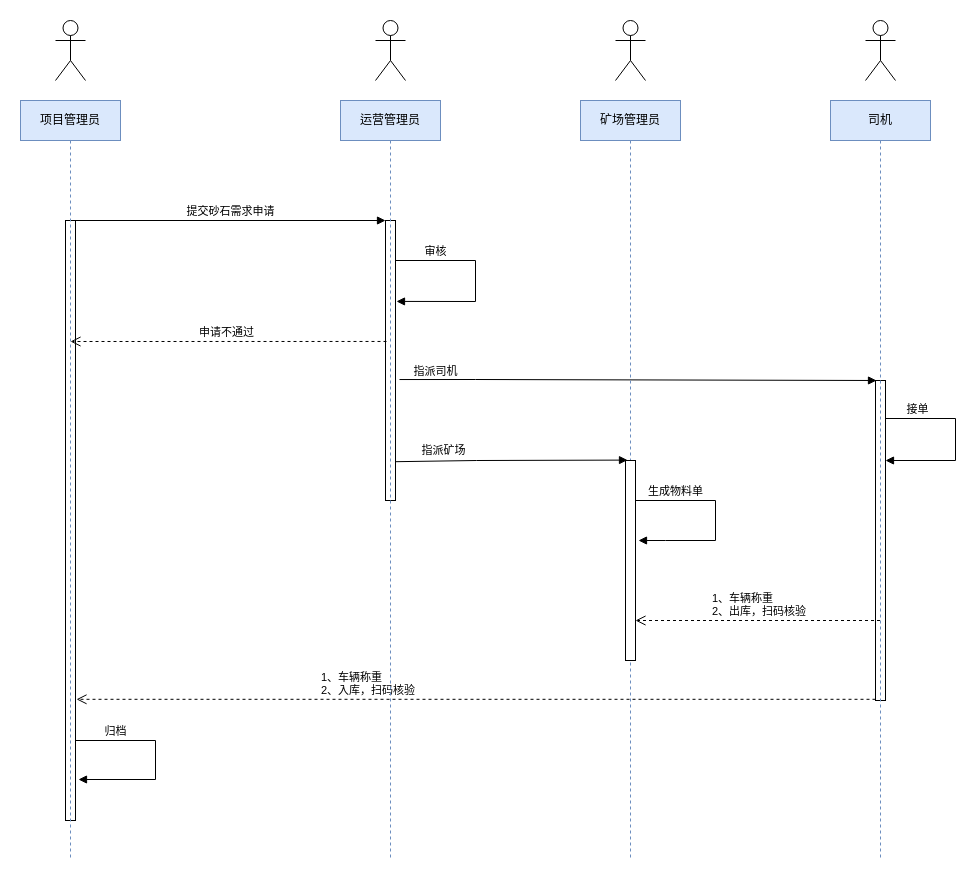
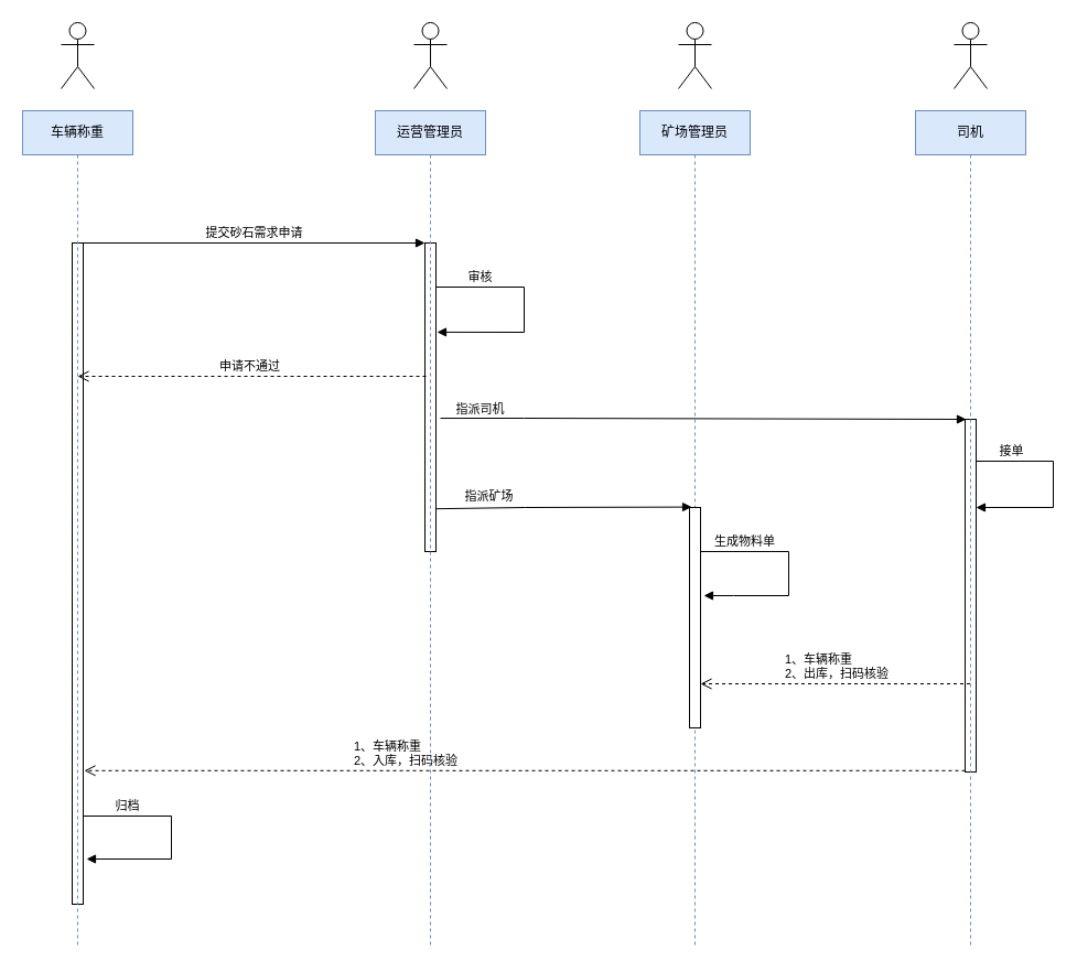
- <mxCell id="18" value="&lt;span&gt;项目管理员&lt;/span&gt;" style="shape=umlLifeline;perimeter=lifelinePerimeter;whiteSpace=wrap;html=1;container=1;collapsible=0;recursiveResize=0;outlineConnect=0;fillColor=#dae8fc;strokeColor=#6c8ebf;" vertex="1" parent="1"><mxGeometry x="20" y="100" width="100" height="760" as="geometry" /></mxCell>
+ <mxCell id="18" value="&lt;span&gt;车辆称重&lt;/span&gt;" style="shape=umlLifeline;perimeter=lifelinePerimeter;whiteSpace=wrap;html=1;container=1;collapsible=0;recursiveResize=0;outlineConnect=0;fillColor=#dae8fc;strokeColor=#6c8ebf;" vertex="1" parent="1"><mxGeometry x="20" y="100" width="100" height="760" as="geometry" /></mxCell>
